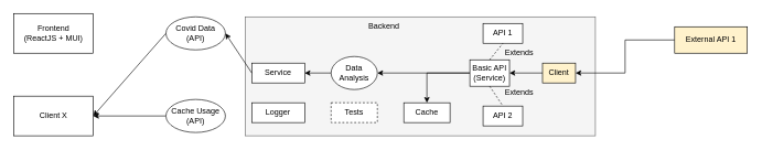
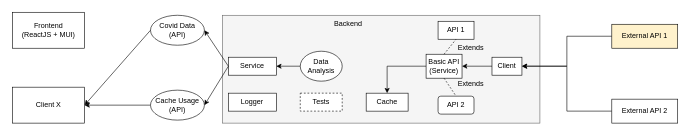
- <mxCell id="8" style="edgeStyle=orthogonalEdgeStyle;rounded=0;orthogonalLoop=1;jettySize=auto;html=1;entryX=1;entryY=0.5;entryDx=0;entryDy=0;" edge="1" parent="1" source="9" target="16"><mxGeometry relative="1" as="geometry" /></mxCell>
- <mxCell id="32" value="Client" style="rounded=0;whiteSpace=wrap;html=1;fillColor=#fff2cc;" vertex="1" parent="1"><mxGeometry x="820" y="95" width="50" height="30" as="geometry" /></mxCell>
+ <mxCell id="32" value="Client" style="rounded=0;whiteSpace=wrap;html=1;" vertex="1" parent="1"><mxGeometry x="820" y="95" width="50" height="30" as="geometry" /></mxCell>
+ <mxCell id="27" value="" style="endArrow=classic;html=1;rounded=0;entryX=1;entryY=0.5;entryDx=0;entryDy=0;exitX=0;exitY=0.5;exitDx=0;exitDy=0;" edge="1" parent="1" source="4" target="21"><mxGeometry width="50" height="50" relative="1" as="geometry"><mxPoint x="300" y="255" as="sourcePoint" /><mxPoint x="350" y="205" as="targetPoint" /></mxGeometry></mxCell>
- <mxCell id="6" value="API 2" style="rounded=0;whiteSpace=wrap;html=1;" vertex="1" parent="1"><mxGeometry x="730" y="160" width="60" height="30" as="geometry" /></mxCell>
+ <mxCell id="6" value="API 2" style="whiteSpace=wrap;html=1;rounded=1;" vertex="1" parent="1"><mxGeometry x="730" y="160" width="60" height="30" as="geometry" /></mxCell>
+ <mxCell id="12" style="edgeStyle=orthogonalEdgeStyle;rounded=0;orthogonalLoop=1;jettySize=auto;html=1;entryX=1;entryY=0.5;entryDx=0;entryDy=0;" edge="1" parent="1" source="13" target="32"><mxGeometry relative="1" as="geometry" /></mxCell>
+ <mxCell id="13" value="External API 2" style="rounded=0;whiteSpace=wrap;html=1;" vertex="1" parent="1"><mxGeometry x="1020" y="165" width="110" height="40" as="geometry" /></mxCell>
